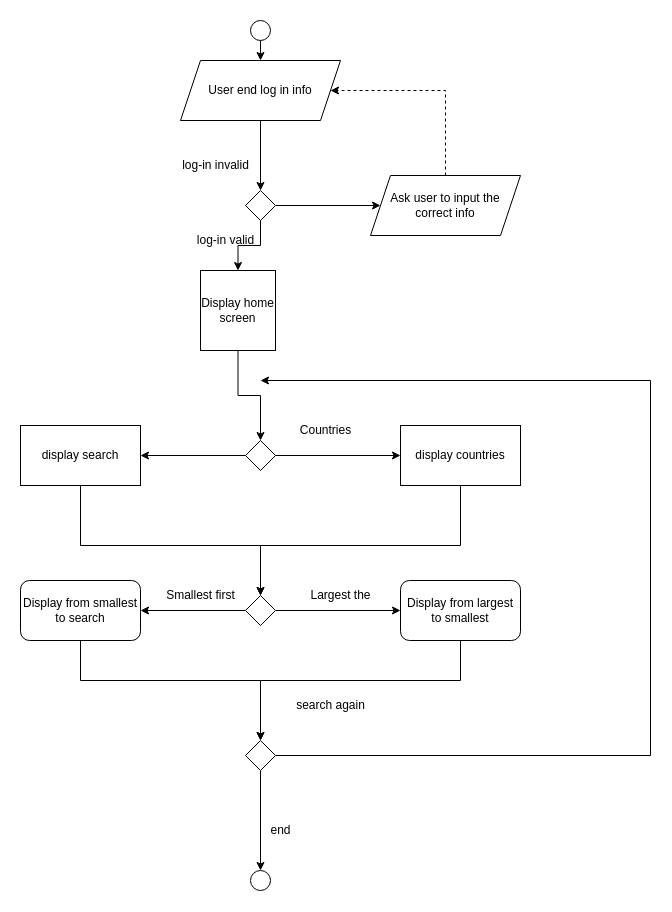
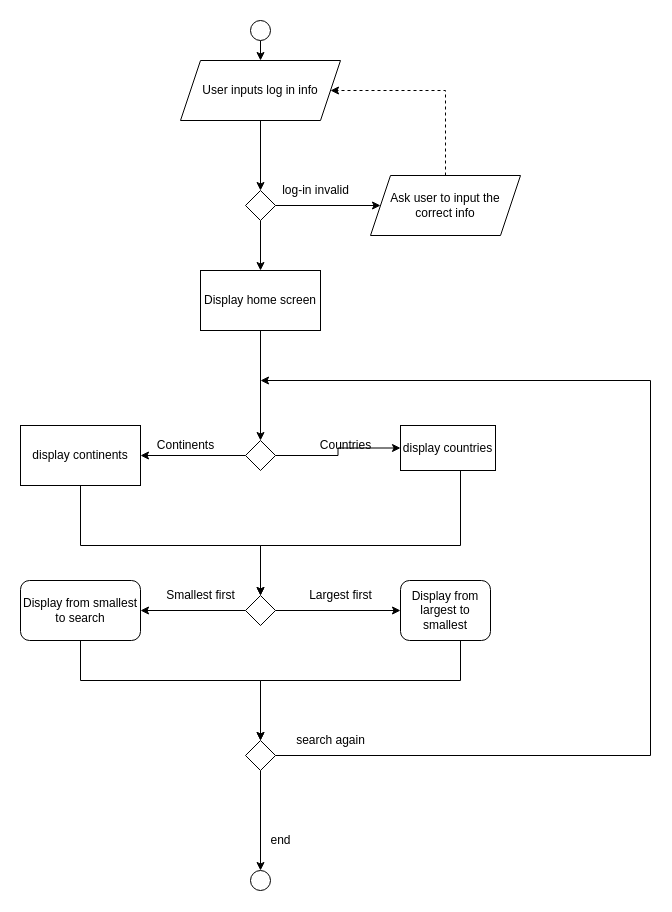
- <mxCell id="24" value="User end log in info" style="shape=parallelogram;perimeter=parallelogramPerimeter;whiteSpace=wrap;html=1;fixedSize=1;" vertex="1" parent="1"><mxGeometry x="180" y="60" width="160" height="60" as="geometry" /></mxCell>
+ <mxCell id="24" value="User inputs log in info" style="shape=parallelogram;perimeter=parallelogramPerimeter;whiteSpace=wrap;html=1;fixedSize=1;" vertex="1" parent="1"><mxGeometry x="180" y="60" width="160" height="60" as="geometry" /></mxCell>
- <mxCell id="32" value="log-in invalid" style="text;html=1;align=center;verticalAlign=middle;resizable=0;points=[];autosize=1;" vertex="1" parent="1"><mxGeometry x="175" y="155" width="80" height="20" as="geometry" /></mxCell>
+ <mxCell id="32" value="log-in invalid" style="text;html=1;align=center;verticalAlign=middle;resizable=0;points=[];autosize=1;" vertex="1" parent="1"><mxGeometry x="275" y="180" width="80" height="20" as="geometry" /></mxCell>
- <mxCell id="33" value="log-in valid" style="text;html=1;align=center;verticalAlign=middle;resizable=0;points=[];autosize=1;" vertex="1" parent="1"><mxGeometry x="190" y="230" width="70" height="20" as="geometry" /></mxCell>
- <mxCell id="31" value="Display home screen" style="rounded=0;whiteSpace=wrap;html=1;" vertex="1" parent="1"><mxGeometry x="200" y="270" width="75" height="80" as="geometry" /></mxCell>
+ <mxCell id="31" value="Display home screen" style="rounded=0;whiteSpace=wrap;html=1;" vertex="1" parent="1"><mxGeometry x="200" y="270" width="120" height="60" as="geometry" /></mxCell>
- <mxCell id="15" value="Countries" style="text;html=1;align=center;verticalAlign=middle;resizable=0;points=[];autosize=1;" vertex="1" parent="1"><mxGeometry x="290" y="420" width="70" height="20" as="geometry" /></mxCell>
+ <mxCell id="15" value="Countries" style="text;html=1;align=center;verticalAlign=middle;resizable=0;points=[];autosize=1;" vertex="1" parent="1"><mxGeometry x="310" y="435" width="70" height="20" as="geometry" /></mxCell>
+ <mxCell id="14" value="Continents" style="text;html=1;align=center;verticalAlign=middle;resizable=0;points=[];autosize=1;" vertex="1" parent="1"><mxGeometry x="150" y="435" width="70" height="20" as="geometry" /></mxCell>
- <mxCell id="8" value="display search" style="rounded=0;whiteSpace=wrap;html=1;" vertex="1" parent="1"><mxGeometry x="20" y="425" width="120" height="60" as="geometry" /></mxCell>
+ <mxCell id="8" value="display continents" style="rounded=0;whiteSpace=wrap;html=1;" vertex="1" parent="1"><mxGeometry x="20" y="425" width="120" height="60" as="geometry" /></mxCell>
- <mxCell id="10" value="display countries" style="rounded=0;whiteSpace=wrap;html=1;" vertex="1" parent="1"><mxGeometry x="400" y="425" width="120" height="60" as="geometry" /></mxCell>
+ <mxCell id="10" value="display countries" style="rounded=0;whiteSpace=wrap;html=1;" vertex="1" parent="1"><mxGeometry x="400" y="425" width="95" height="45" as="geometry" /></mxCell>
- <mxCell id="21" value="Largest the" style="text;html=1;align=center;verticalAlign=middle;resizable=0;points=[];autosize=1;" vertex="1" parent="1"><mxGeometry x="300" y="585" width="80" height="20" as="geometry" /></mxCell>
+ <mxCell id="21" value="Largest first" style="text;html=1;align=center;verticalAlign=middle;resizable=0;points=[];autosize=1;" vertex="1" parent="1"><mxGeometry x="300" y="585" width="80" height="20" as="geometry" /></mxCell>
- <mxCell id="19" value="Display from largest to smallest" style="rounded=1;whiteSpace=wrap;html=1;" vertex="1" parent="1"><mxGeometry x="400" y="580" width="120" height="60" as="geometry" /></mxCell>
+ <mxCell id="19" value="Display from largest to smallest" style="rounded=1;whiteSpace=wrap;html=1;" vertex="1" parent="1"><mxGeometry x="400" y="580" width="90" height="60" as="geometry" /></mxCell>
- <mxCell id="37" value="search again" style="text;html=1;align=center;verticalAlign=middle;resizable=0;points=[];autosize=1;" vertex="1" parent="1"><mxGeometry x="290" y="695" width="80" height="20" as="geometry" /></mxCell>
+ <mxCell id="37" value="search again" style="text;html=1;align=center;verticalAlign=middle;resizable=0;points=[];autosize=1;" vertex="1" parent="1"><mxGeometry x="290" y="730" width="80" height="20" as="geometry" /></mxCell>
- <mxCell id="38" value="end" style="text;html=1;align=center;verticalAlign=middle;resizable=0;points=[];autosize=1;" vertex="1" parent="1"><mxGeometry x="260" y="820" width="40" height="20" as="geometry" /></mxCell>
+ <mxCell id="38" value="end" style="text;html=1;align=center;verticalAlign=middle;resizable=0;points=[];autosize=1;" vertex="1" parent="1"><mxGeometry x="260" y="830" width="40" height="20" as="geometry" /></mxCell>
